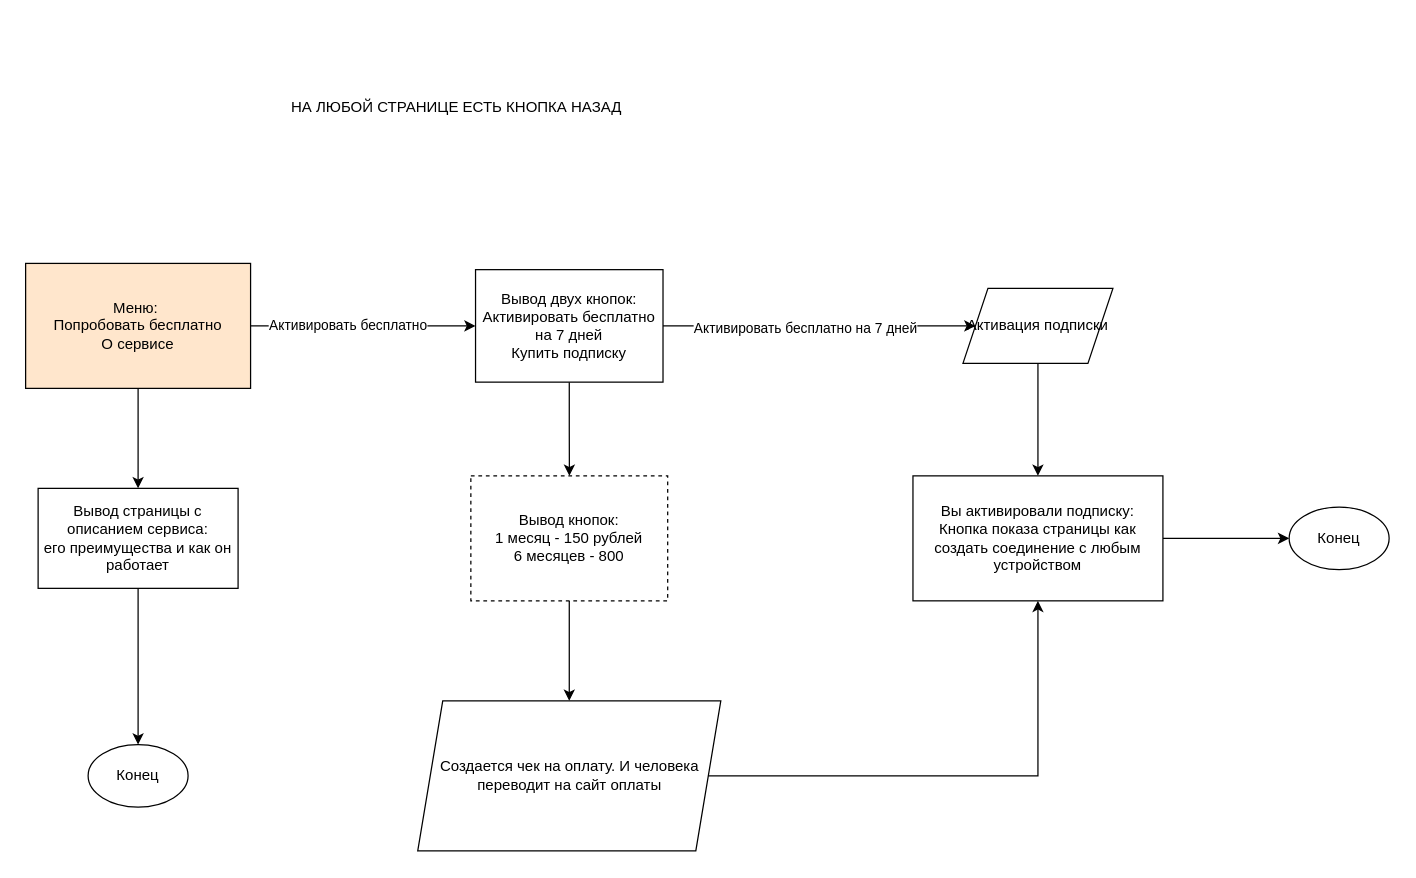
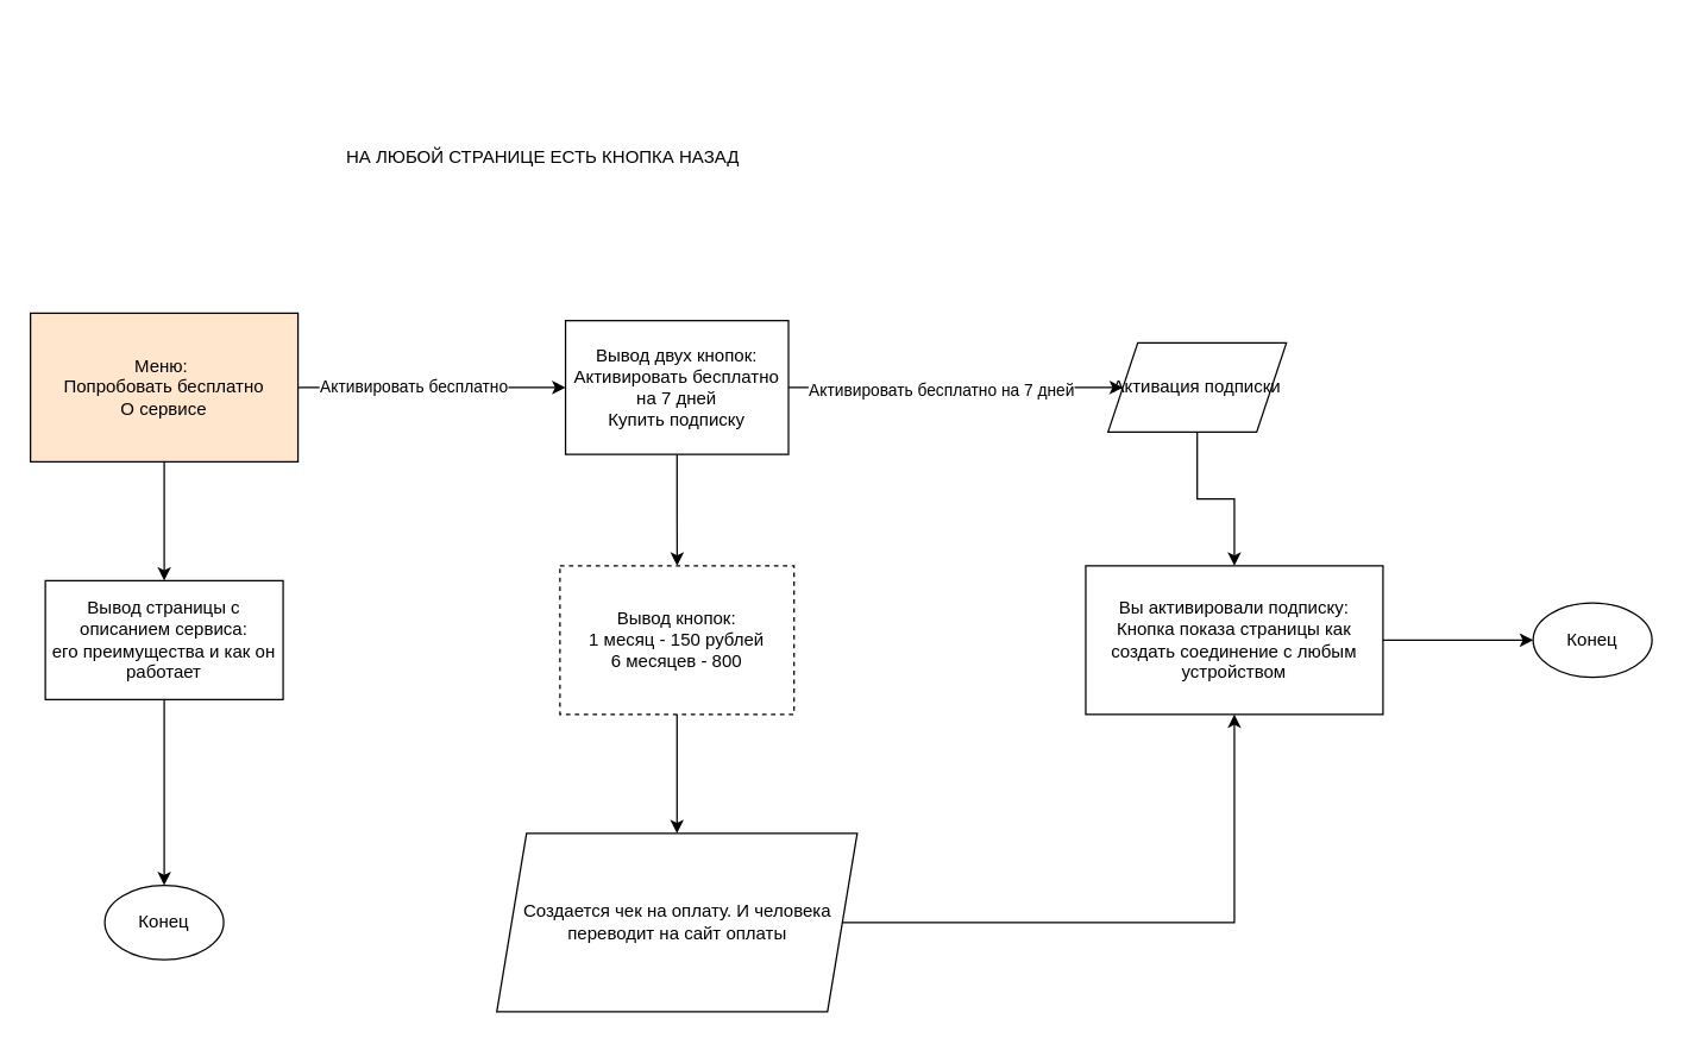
- <mxCell id="22" value="НА ЛЮБОЙ СТРАНИЦЕ ЕСТЬ КНОПКА НАЗАД" style="text;html=1;align=center;verticalAlign=middle;whiteSpace=wrap;rounded=0;" vertex="1" parent="1"><mxGeometry x="230" y="20" width="270" height="130" as="geometry" /></mxCell>
+ <mxCell id="22" value="НА ЛЮБОЙ СТРАНИЦЕ ЕСТЬ КНОПКА НАЗАД" style="text;html=1;align=center;verticalAlign=middle;whiteSpace=wrap;rounded=0;" vertex="1" parent="1"><mxGeometry x="230" y="40" width="270" height="130" as="geometry" /></mxCell>
- <mxCell id="11" value="Активация подписки" style="shape=parallelogram;perimeter=parallelogramPerimeter;whiteSpace=wrap;html=1;fixedSize=1;" vertex="1" parent="1"><mxGeometry x="770" y="230" width="120" height="60" as="geometry" /></mxCell>
+ <mxCell id="11" value="Активация подписки" style="shape=parallelogram;perimeter=parallelogramPerimeter;whiteSpace=wrap;html=1;fixedSize=1;" vertex="1" parent="1"><mxGeometry x="745" y="230" width="120" height="60" as="geometry" /></mxCell>
